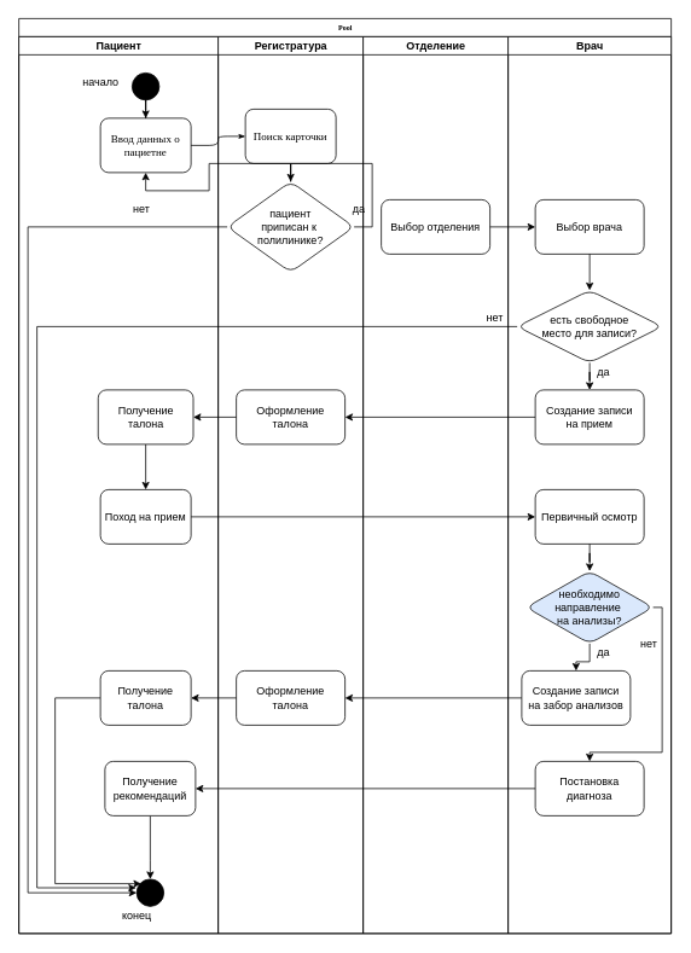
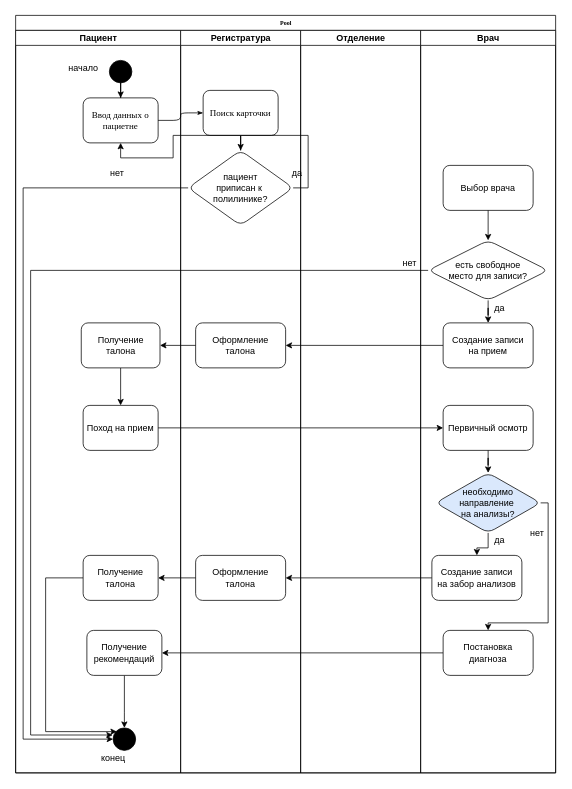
- <mxCell id="24" value="Выбор отделения" style="rounded=1;whiteSpace=wrap;html=1;" vertex="1" parent="23"><mxGeometry x="20" y="180" width="120" height="60" as="geometry" /></mxCell>
- <mxCell id="29" value="" style="edgeStyle=orthogonalEdgeStyle;rounded=0;orthogonalLoop=1;jettySize=auto;html=1;" edge="1" parent="2" source="24" target="39"><mxGeometry relative="1" as="geometry" /></mxCell>
